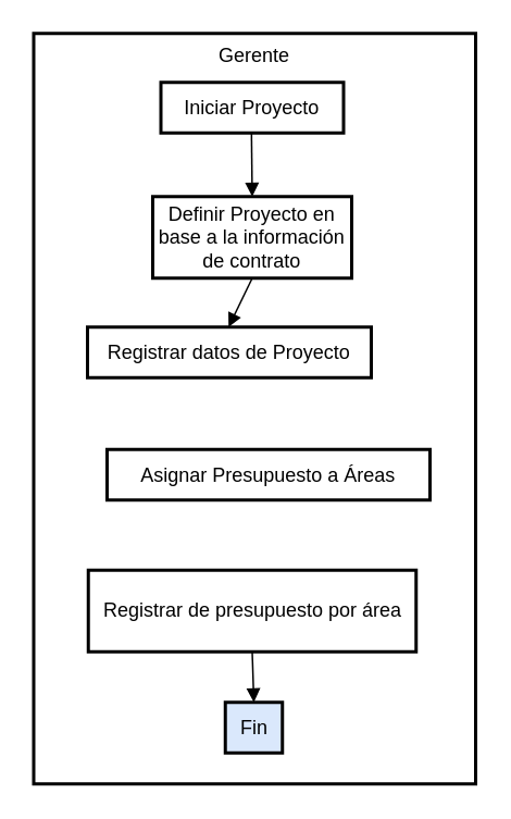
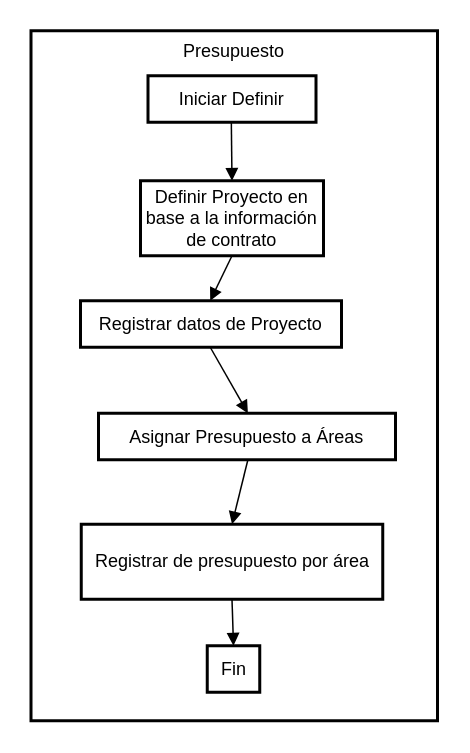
- <mxCell id="2" value="Gerente" style="whiteSpace=wrap;strokeWidth=2;verticalAlign=top;" vertex="1" parent="1"><mxGeometry x="20" y="20" width="271" height="460" as="geometry" /></mxCell>
+ <mxCell id="2" value="Presupuesto" style="whiteSpace=wrap;strokeWidth=2;verticalAlign=top;" vertex="1" parent="1"><mxGeometry x="20" y="20" width="271" height="460" as="geometry" /></mxCell>
- <mxCell id="7" value="Iniciar Proyecto" style="whiteSpace=wrap;strokeWidth=2;" vertex="1" parent="1"><mxGeometry x="98" y="50" width="112" height="31" as="geometry" /></mxCell>
+ <mxCell id="7" value="Iniciar Definir" style="whiteSpace=wrap;strokeWidth=2;" vertex="1" parent="1"><mxGeometry x="98" y="50" width="112" height="31" as="geometry" /></mxCell>
+ <mxCell id="10" value="" style="curved=1;startArrow=none;endArrow=block;exitX=0.497;exitY=1;entryX=0.503;entryY=0;rounded=0;" edge="1" parent="1" source="4" target="5"><mxGeometry relative="1" as="geometry"><Array as="points" /></mxGeometry></mxCell>
+ <mxCell id="11" value="" style="curved=1;startArrow=none;endArrow=block;exitX=0.503;exitY=1;entryX=0.5;entryY=0;rounded=0;" edge="1" parent="1" source="5" target="6"><mxGeometry relative="1" as="geometry"><Array as="points" /></mxGeometry></mxCell>
- <mxCell id="13" value="Fin" style="whiteSpace=wrap;strokeWidth=2;fillColor=#dae8fc;" vertex="1" parent="1"><mxGeometry x="137.5" y="430" width="35" height="31" as="geometry" /></mxCell>
+ <mxCell id="13" value="Fin" style="whiteSpace=wrap;strokeWidth=2;" vertex="1" parent="1"><mxGeometry x="137.5" y="430" width="35" height="31" as="geometry" /></mxCell>
